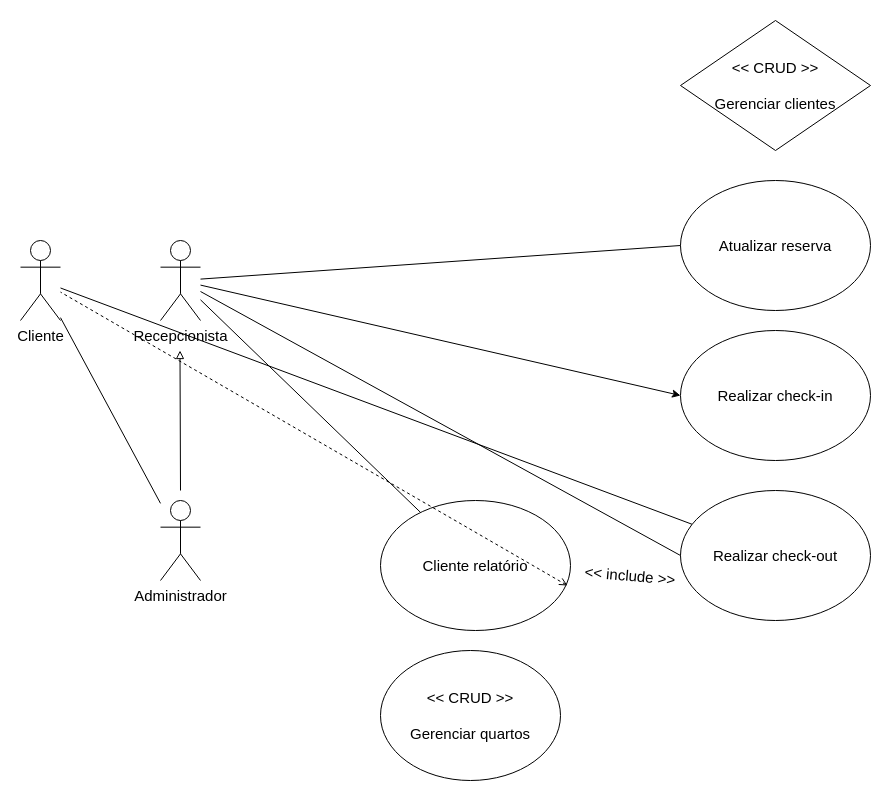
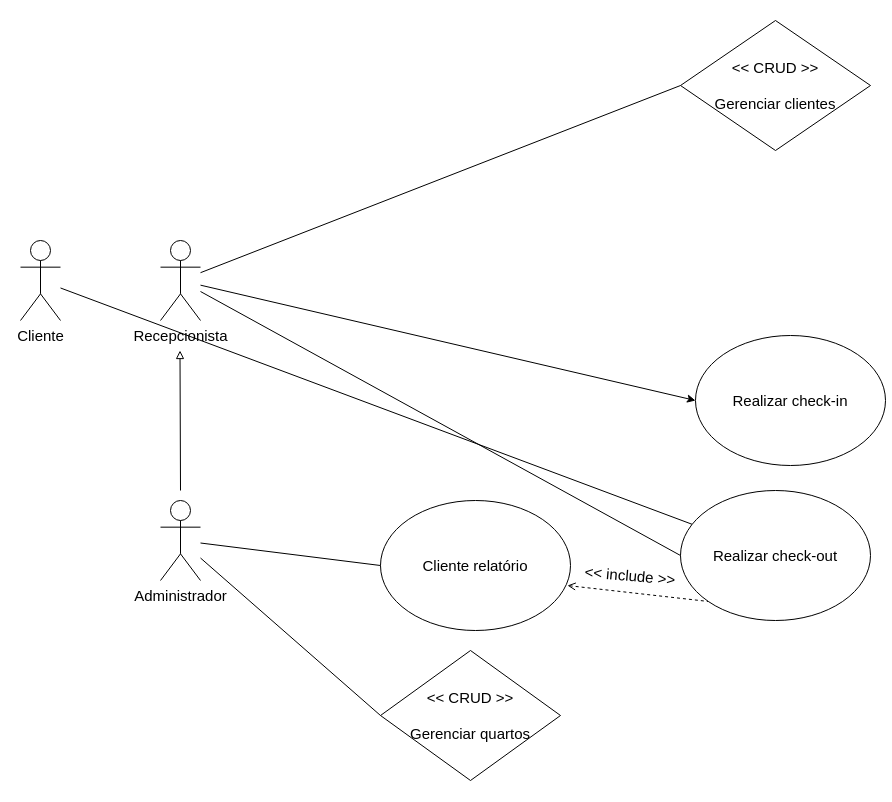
- <mxCell id="10" value="Atualizar reserva" style="ellipse;whiteSpace=wrap;html=1;fontSize=15;" parent="1" vertex="1"><mxGeometry x="680" y="180" width="190" height="130" as="geometry" /></mxCell>
- <mxCell id="13" value="" style="endArrow=none;html=1;rounded=0;fontSize=15;entryX=0;entryY=0.5;entryDx=0;entryDy=0;" parent="1" source="4" target="10" edge="1"><mxGeometry width="50" height="50" relative="1" as="geometry"><mxPoint x="340" y="271.667" as="sourcePoint" /><mxPoint x="500" y="125" as="targetPoint" /></mxGeometry></mxCell>
- <mxCell id="17" value="" style="endArrow=none;dashed=1;html=1;rounded=0;fontSize=15;exitX=0.984;exitY=0.654;exitDx=0;exitDy=0;endFill=0;startArrow=open;startFill=0;exitPerimeter=0;" parent="1" source="16" target="2" edge="1"><mxGeometry width="50" height="50" relative="1" as="geometry"><mxPoint x="420" y="420" as="sourcePoint" /><mxPoint x="470" y="370" as="targetPoint" /></mxGeometry></mxCell>
+ <mxCell id="17" value="" style="endArrow=none;dashed=1;html=1;rounded=0;fontSize=15;entryX=0;entryY=1;entryDx=0;entryDy=0;exitX=0.984;exitY=0.654;exitDx=0;exitDy=0;endFill=0;startArrow=open;startFill=0;exitPerimeter=0;" parent="1" source="16" target="12" edge="1"><mxGeometry width="50" height="50" relative="1" as="geometry"><mxPoint x="420" y="420" as="sourcePoint" /><mxPoint x="470" y="370" as="targetPoint" /></mxGeometry></mxCell>
- <mxCell id="8" value="" style="endArrow=none;html=1;rounded=0;fontSize=15;" parent="1" source="4" target="16" edge="1"><mxGeometry width="50" height="50" relative="1" as="geometry"><mxPoint x="360" y="239" as="sourcePoint" /><mxPoint x="590" y="239" as="targetPoint" /></mxGeometry></mxCell>
+ <mxCell id="8" value="" style="endArrow=none;html=1;rounded=0;fontSize=15;entryX=0;entryY=0.5;entryDx=0;entryDy=0;" parent="1" source="4" target="5" edge="1"><mxGeometry width="50" height="50" relative="1" as="geometry"><mxPoint x="360" y="239" as="sourcePoint" /><mxPoint x="590" y="239" as="targetPoint" /></mxGeometry></mxCell>
- <mxCell id="11" value="Realizar check-in" style="ellipse;whiteSpace=wrap;html=1;fontSize=15;" parent="1" vertex="1"><mxGeometry x="680" y="330" width="190" height="130" as="geometry" /></mxCell>
+ <mxCell id="11" value="Realizar check-in" style="ellipse;whiteSpace=wrap;html=1;fontSize=15;" parent="1" vertex="1"><mxGeometry x="695" y="335" width="190" height="130" as="geometry" /></mxCell>
- <mxCell id="9" value="" style="endArrow=none;html=1;rounded=0;fontSize=15;" parent="1" source="3" target="2" edge="1"><mxGeometry width="50" height="50" relative="1" as="geometry"><mxPoint x="420" y="560.001" as="sourcePoint" /><mxPoint x="580" y="408.89" as="targetPoint" /></mxGeometry></mxCell>
+ <mxCell id="9" value="" style="endArrow=none;html=1;rounded=0;fontSize=15;entryX=0;entryY=0.5;entryDx=0;entryDy=0;" parent="1" source="3" target="6" edge="1"><mxGeometry width="50" height="50" relative="1" as="geometry"><mxPoint x="420" y="560.001" as="sourcePoint" /><mxPoint x="580" y="408.89" as="targetPoint" /></mxGeometry></mxCell>
+ <mxCell id="18" value="" style="endArrow=none;html=1;rounded=0;fontSize=15;entryX=0;entryY=0.5;entryDx=0;entryDy=0;" parent="1" source="3" target="16" edge="1"><mxGeometry width="50" height="50" relative="1" as="geometry"><mxPoint x="240" y="520" as="sourcePoint" /><mxPoint x="420" y="677.5" as="targetPoint" /></mxGeometry></mxCell>
- <mxCell id="6" value="&amp;lt;&amp;lt; CRUD &amp;gt;&amp;gt;&lt;br&gt;&lt;br&gt;Gerenciar quartos" style="ellipse;whiteSpace=wrap;html=1;fontSize=15;" parent="1" vertex="1"><mxGeometry x="380" y="650" width="180" height="130" as="geometry" /></mxCell>
+ <mxCell id="6" value="&amp;lt;&amp;lt; CRUD &amp;gt;&amp;gt;&lt;br&gt;&lt;br&gt;Gerenciar quartos" style="rhombus;whiteSpace=wrap;html=1;fontSize=15;" parent="1" vertex="1"><mxGeometry x="380" y="650" width="180" height="130" as="geometry" /></mxCell>
